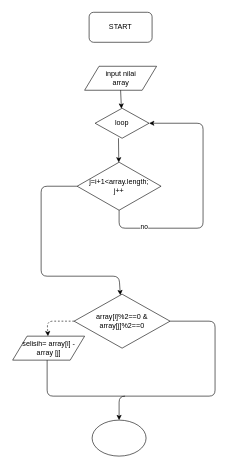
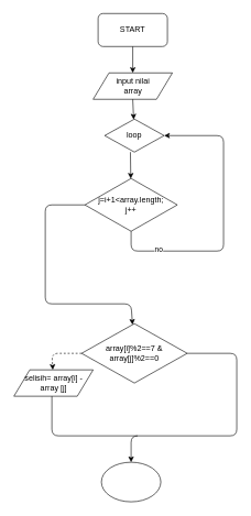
+ <mxCell id="3" value="" style="endArrow=classic;html=1;exitX=0.5;exitY=1;exitDx=0;exitDy=0;" edge="1" parent="1" source="2" target="4"><mxGeometry width="50" height="50" relative="1" as="geometry"><mxPoint x="158" y="260" as="sourcePoint" /><mxPoint x="201" y="110" as="targetPoint" /></mxGeometry></mxCell>
- <mxCell id="16" value="array[i]%2==0 &amp;amp;&lt;br&gt;array[j]%2==0" style="rhombus;whiteSpace=wrap;html=1;" vertex="1" parent="1"><mxGeometry x="123" y="490" width="160" height="90" as="geometry" /></mxCell>
+ <mxCell id="16" value="array[i]%2==7 &amp;amp;&lt;br&gt;array[j]%2==0" style="rhombus;whiteSpace=wrap;html=1;" vertex="1" parent="1"><mxGeometry x="123" y="490" width="160" height="90" as="geometry" /></mxCell>
